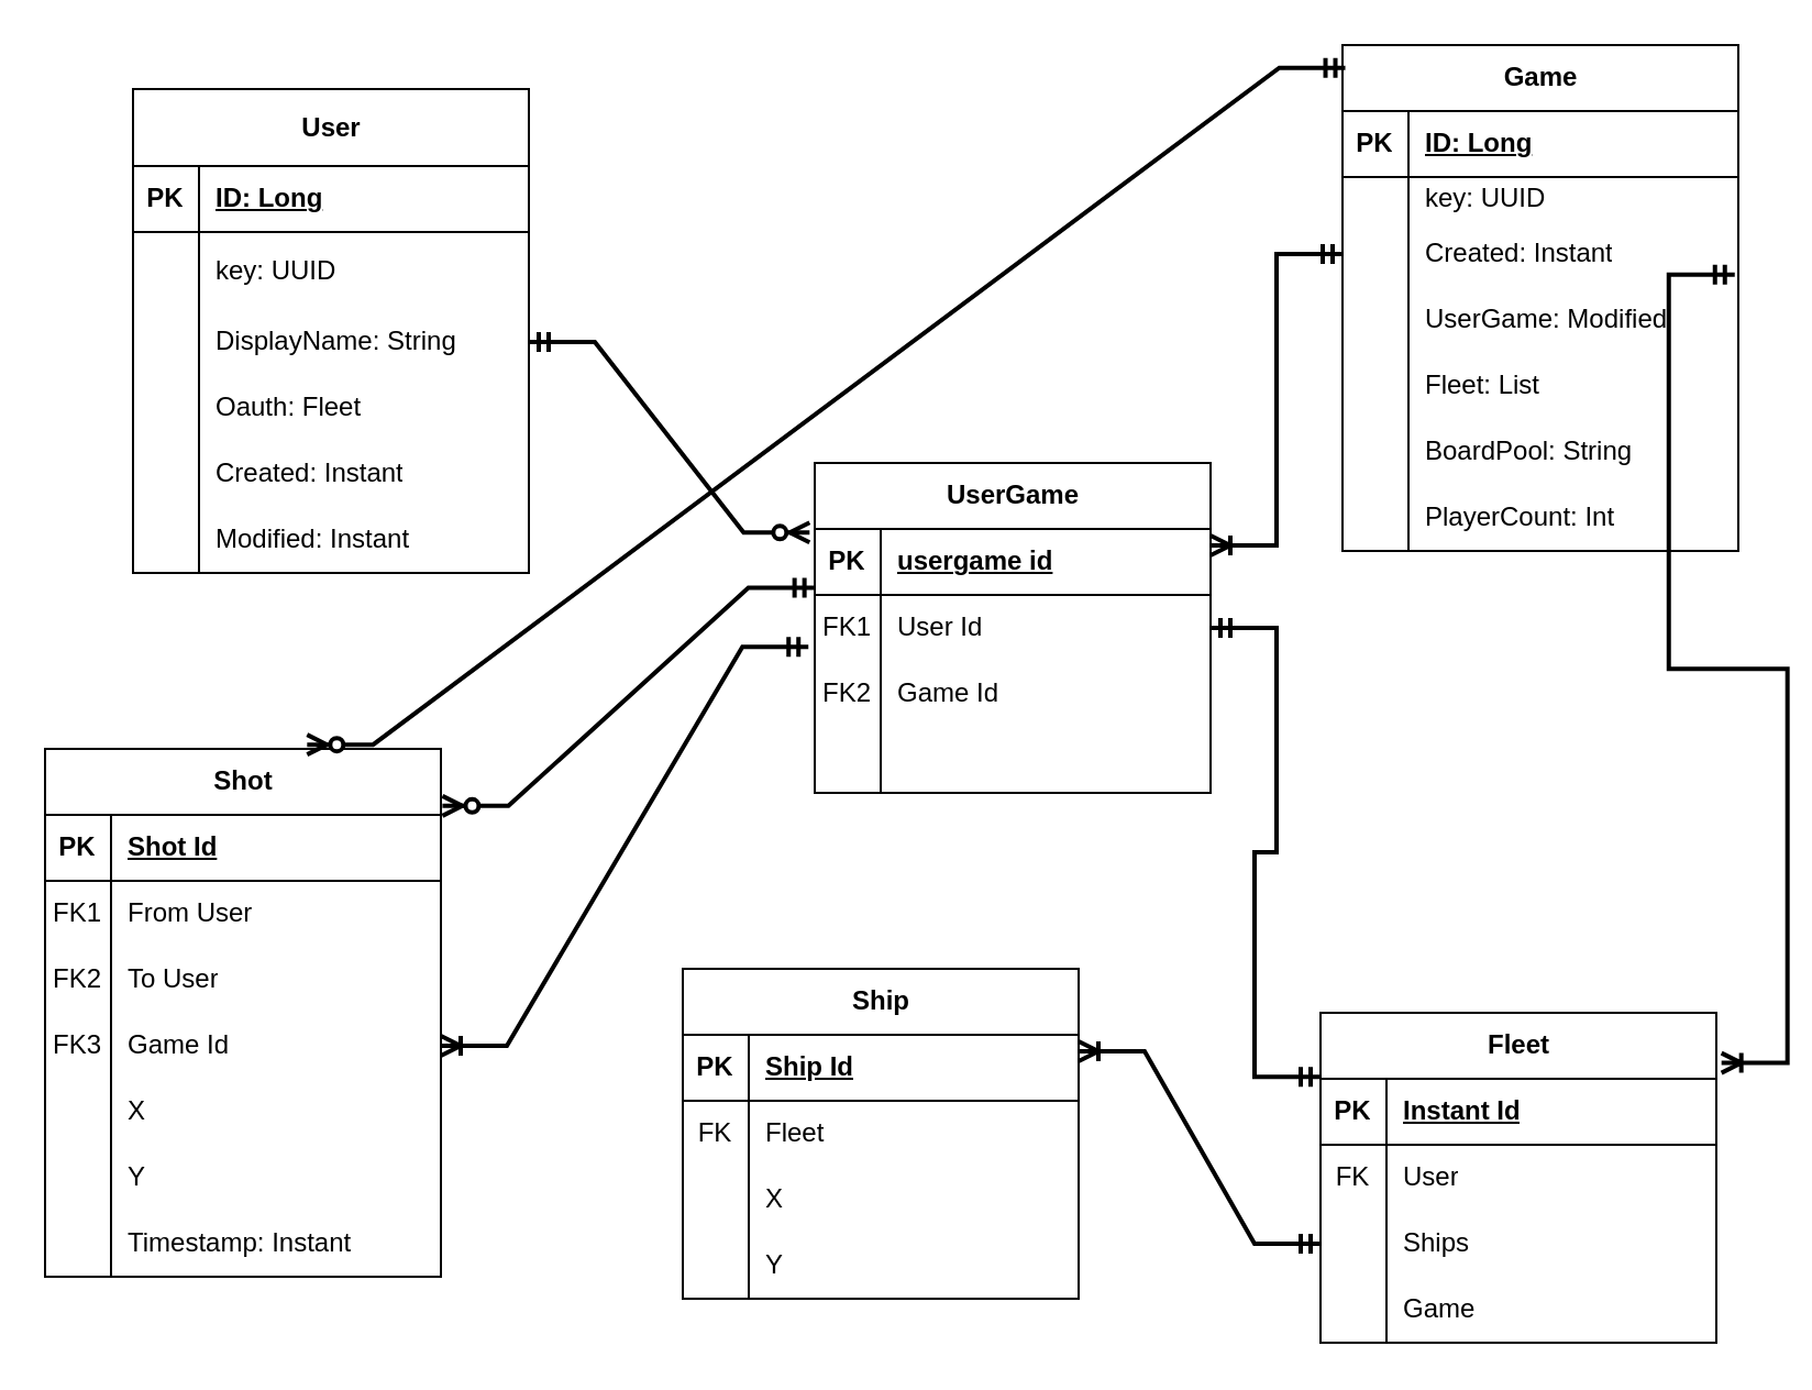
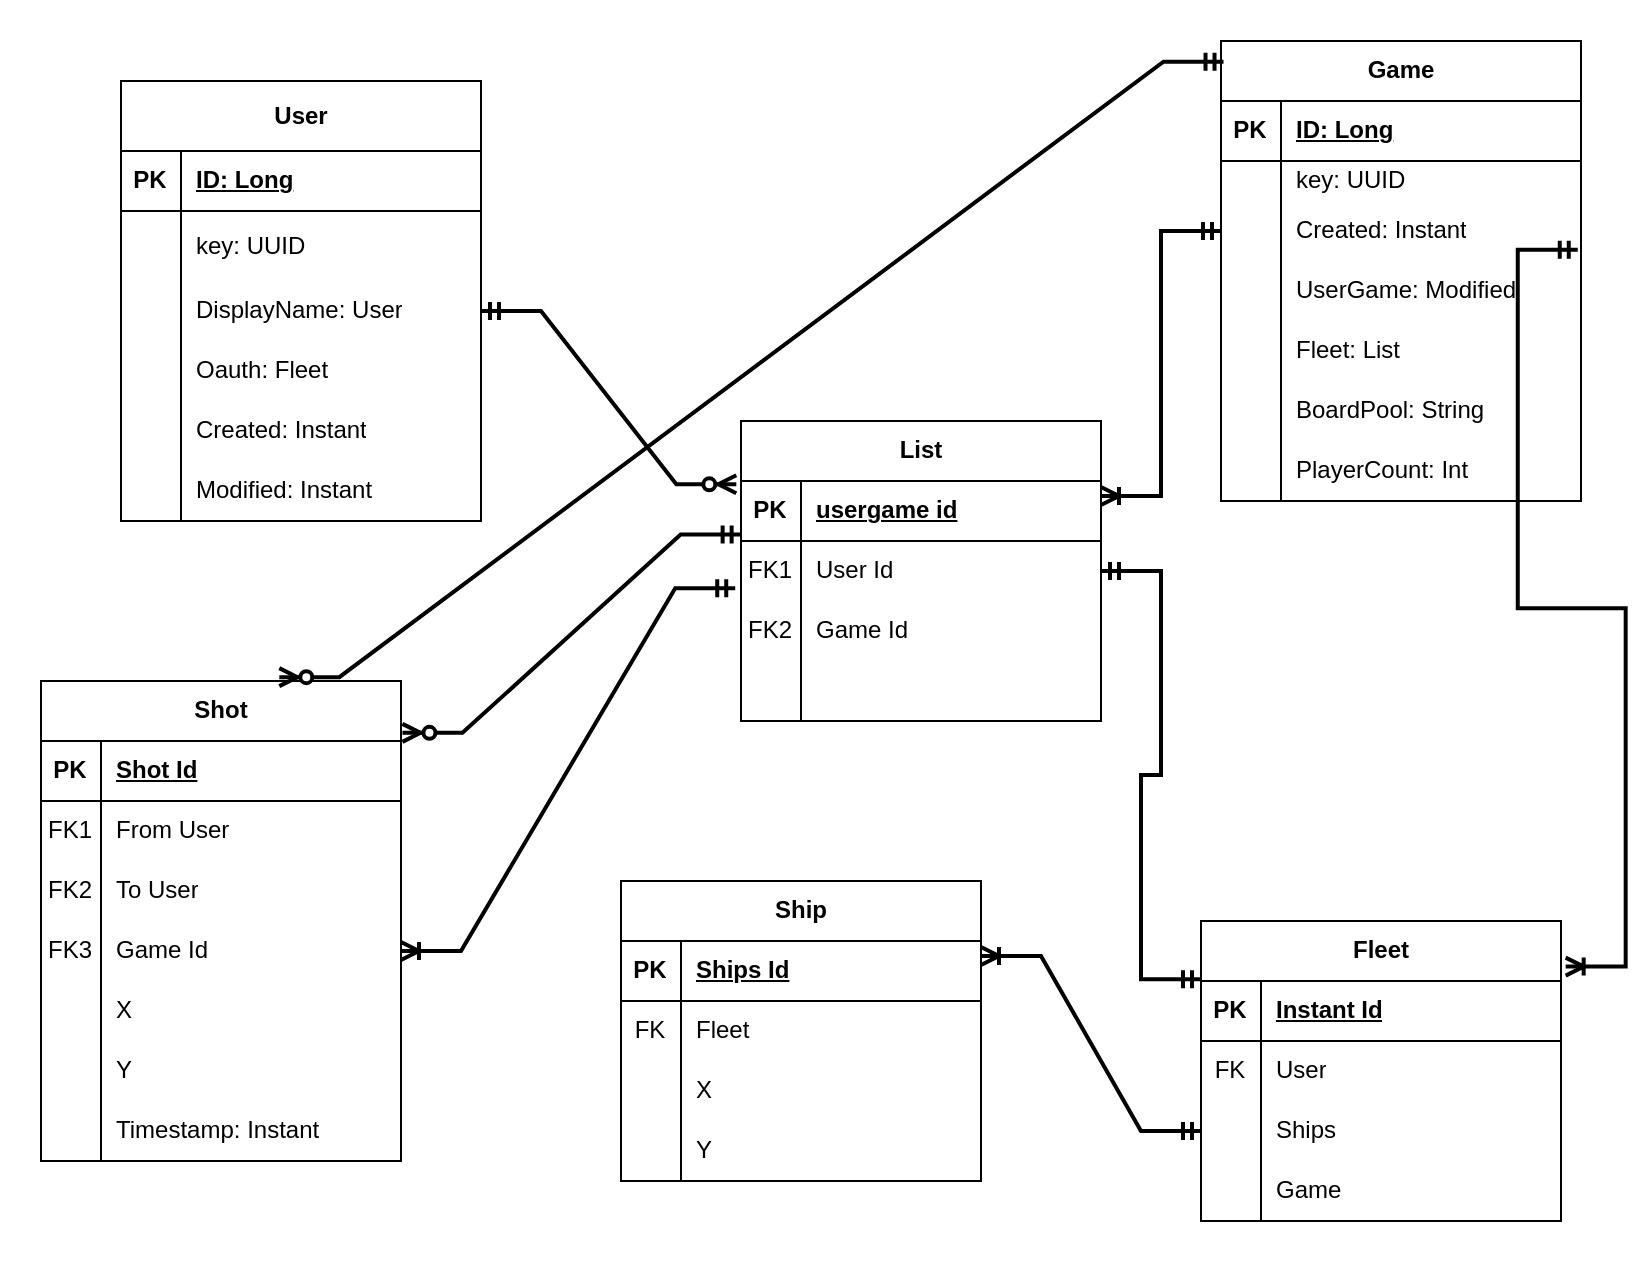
- <mxCell id="11" value="DisplayName: String" style="shape=partialRectangle;connectable=0;fillColor=none;top=0;left=0;bottom=0;right=0;align=left;spacingLeft=6;overflow=hidden;whiteSpace=wrap;html=1;" vertex="1" parent="9"><mxGeometry x="30" width="150" height="30" as="geometry"><mxRectangle width="150" height="30" as="alternateBounds" /></mxGeometry></mxCell>
+ <mxCell id="11" value="DisplayName: User" style="shape=partialRectangle;connectable=0;fillColor=none;top=0;left=0;bottom=0;right=0;align=left;spacingLeft=6;overflow=hidden;whiteSpace=wrap;html=1;" vertex="1" parent="9"><mxGeometry x="30" width="150" height="30" as="geometry"><mxRectangle width="150" height="30" as="alternateBounds" /></mxGeometry></mxCell>
- <mxCell id="43" value="UserGame" style="shape=table;startSize=30;container=1;collapsible=1;childLayout=tableLayout;fixedRows=1;rowLines=0;fontStyle=1;align=center;resizeLast=1;html=1;" vertex="1" parent="1"><mxGeometry x="370" y="210" width="180" height="150" as="geometry" /></mxCell>
+ <mxCell id="43" value="List" style="shape=table;startSize=30;container=1;collapsible=1;childLayout=tableLayout;fixedRows=1;rowLines=0;fontStyle=1;align=center;resizeLast=1;html=1;" vertex="1" parent="1"><mxGeometry x="370" y="210" width="180" height="150" as="geometry" /></mxCell>
- <mxCell id="94" value="Ship Id" style="shape=partialRectangle;connectable=0;fillColor=none;top=0;left=0;bottom=0;right=0;align=left;spacingLeft=6;fontStyle=5;overflow=hidden;whiteSpace=wrap;html=1;" vertex="1" parent="92"><mxGeometry x="30" width="150" height="30" as="geometry"><mxRectangle width="150" height="30" as="alternateBounds" /></mxGeometry></mxCell>
+ <mxCell id="94" value="Ships Id" style="shape=partialRectangle;connectable=0;fillColor=none;top=0;left=0;bottom=0;right=0;align=left;spacingLeft=6;fontStyle=5;overflow=hidden;whiteSpace=wrap;html=1;" vertex="1" parent="92"><mxGeometry x="30" width="150" height="30" as="geometry"><mxRectangle width="150" height="30" as="alternateBounds" /></mxGeometry></mxCell>
